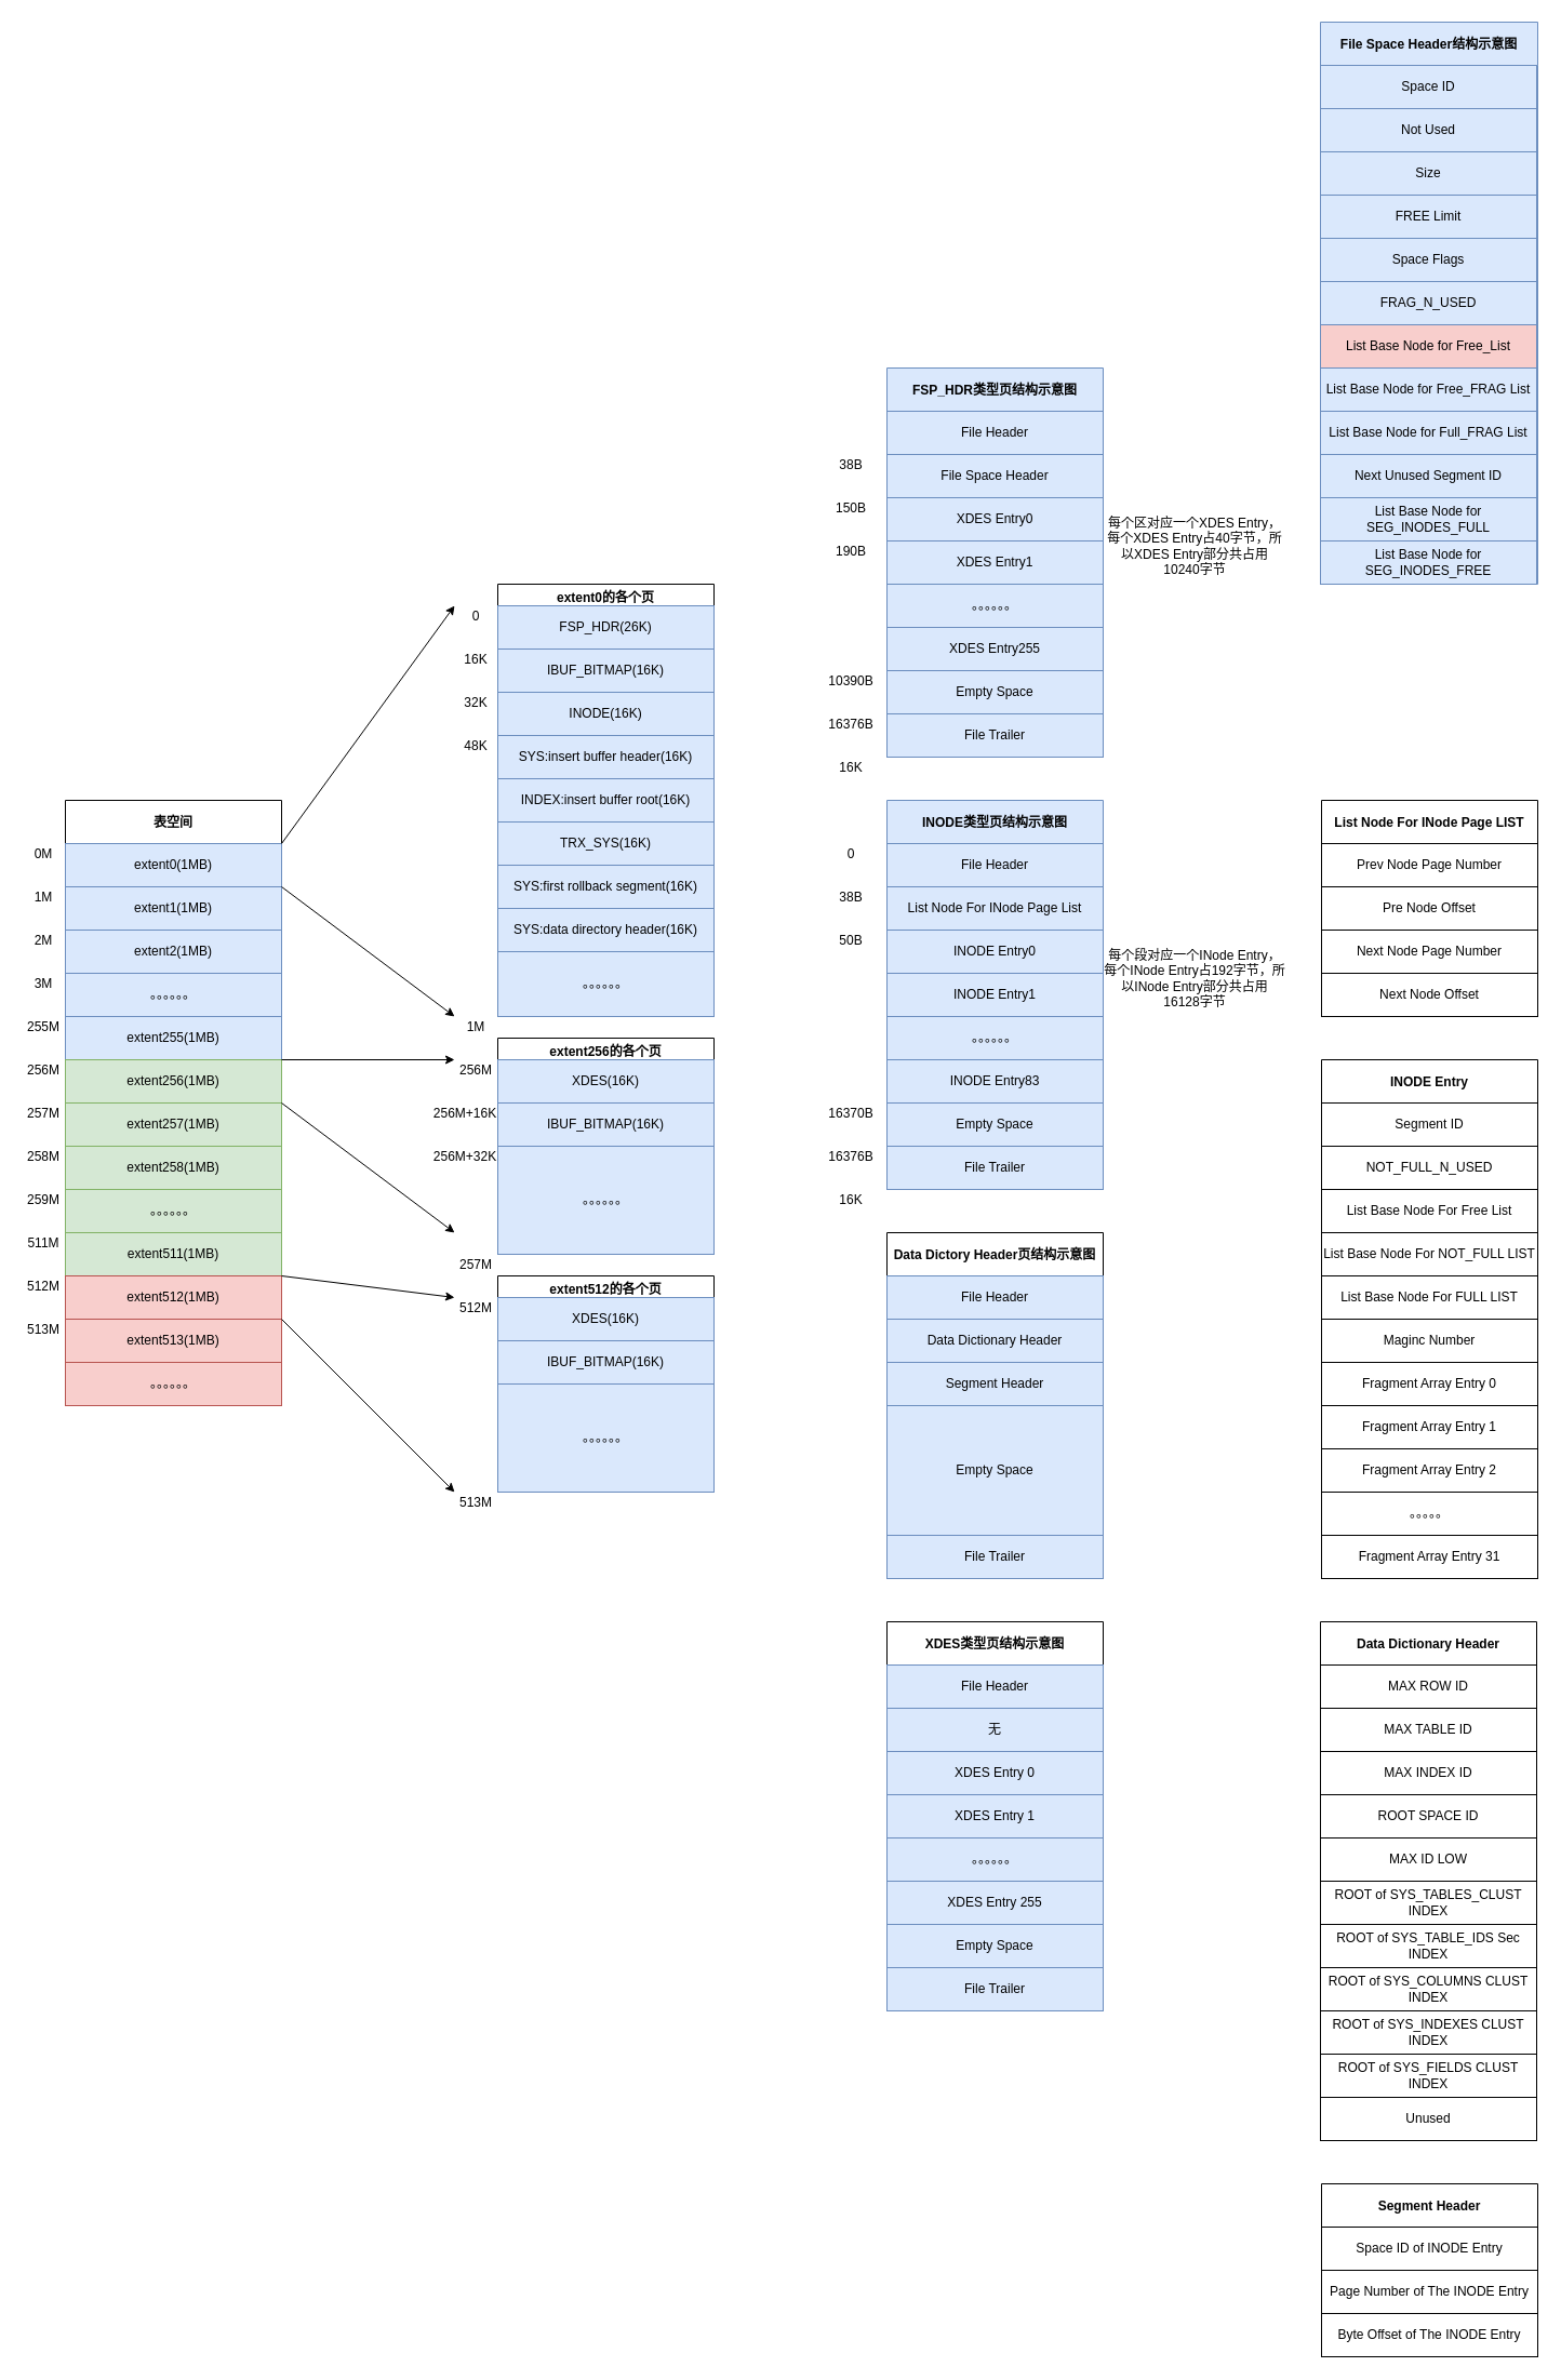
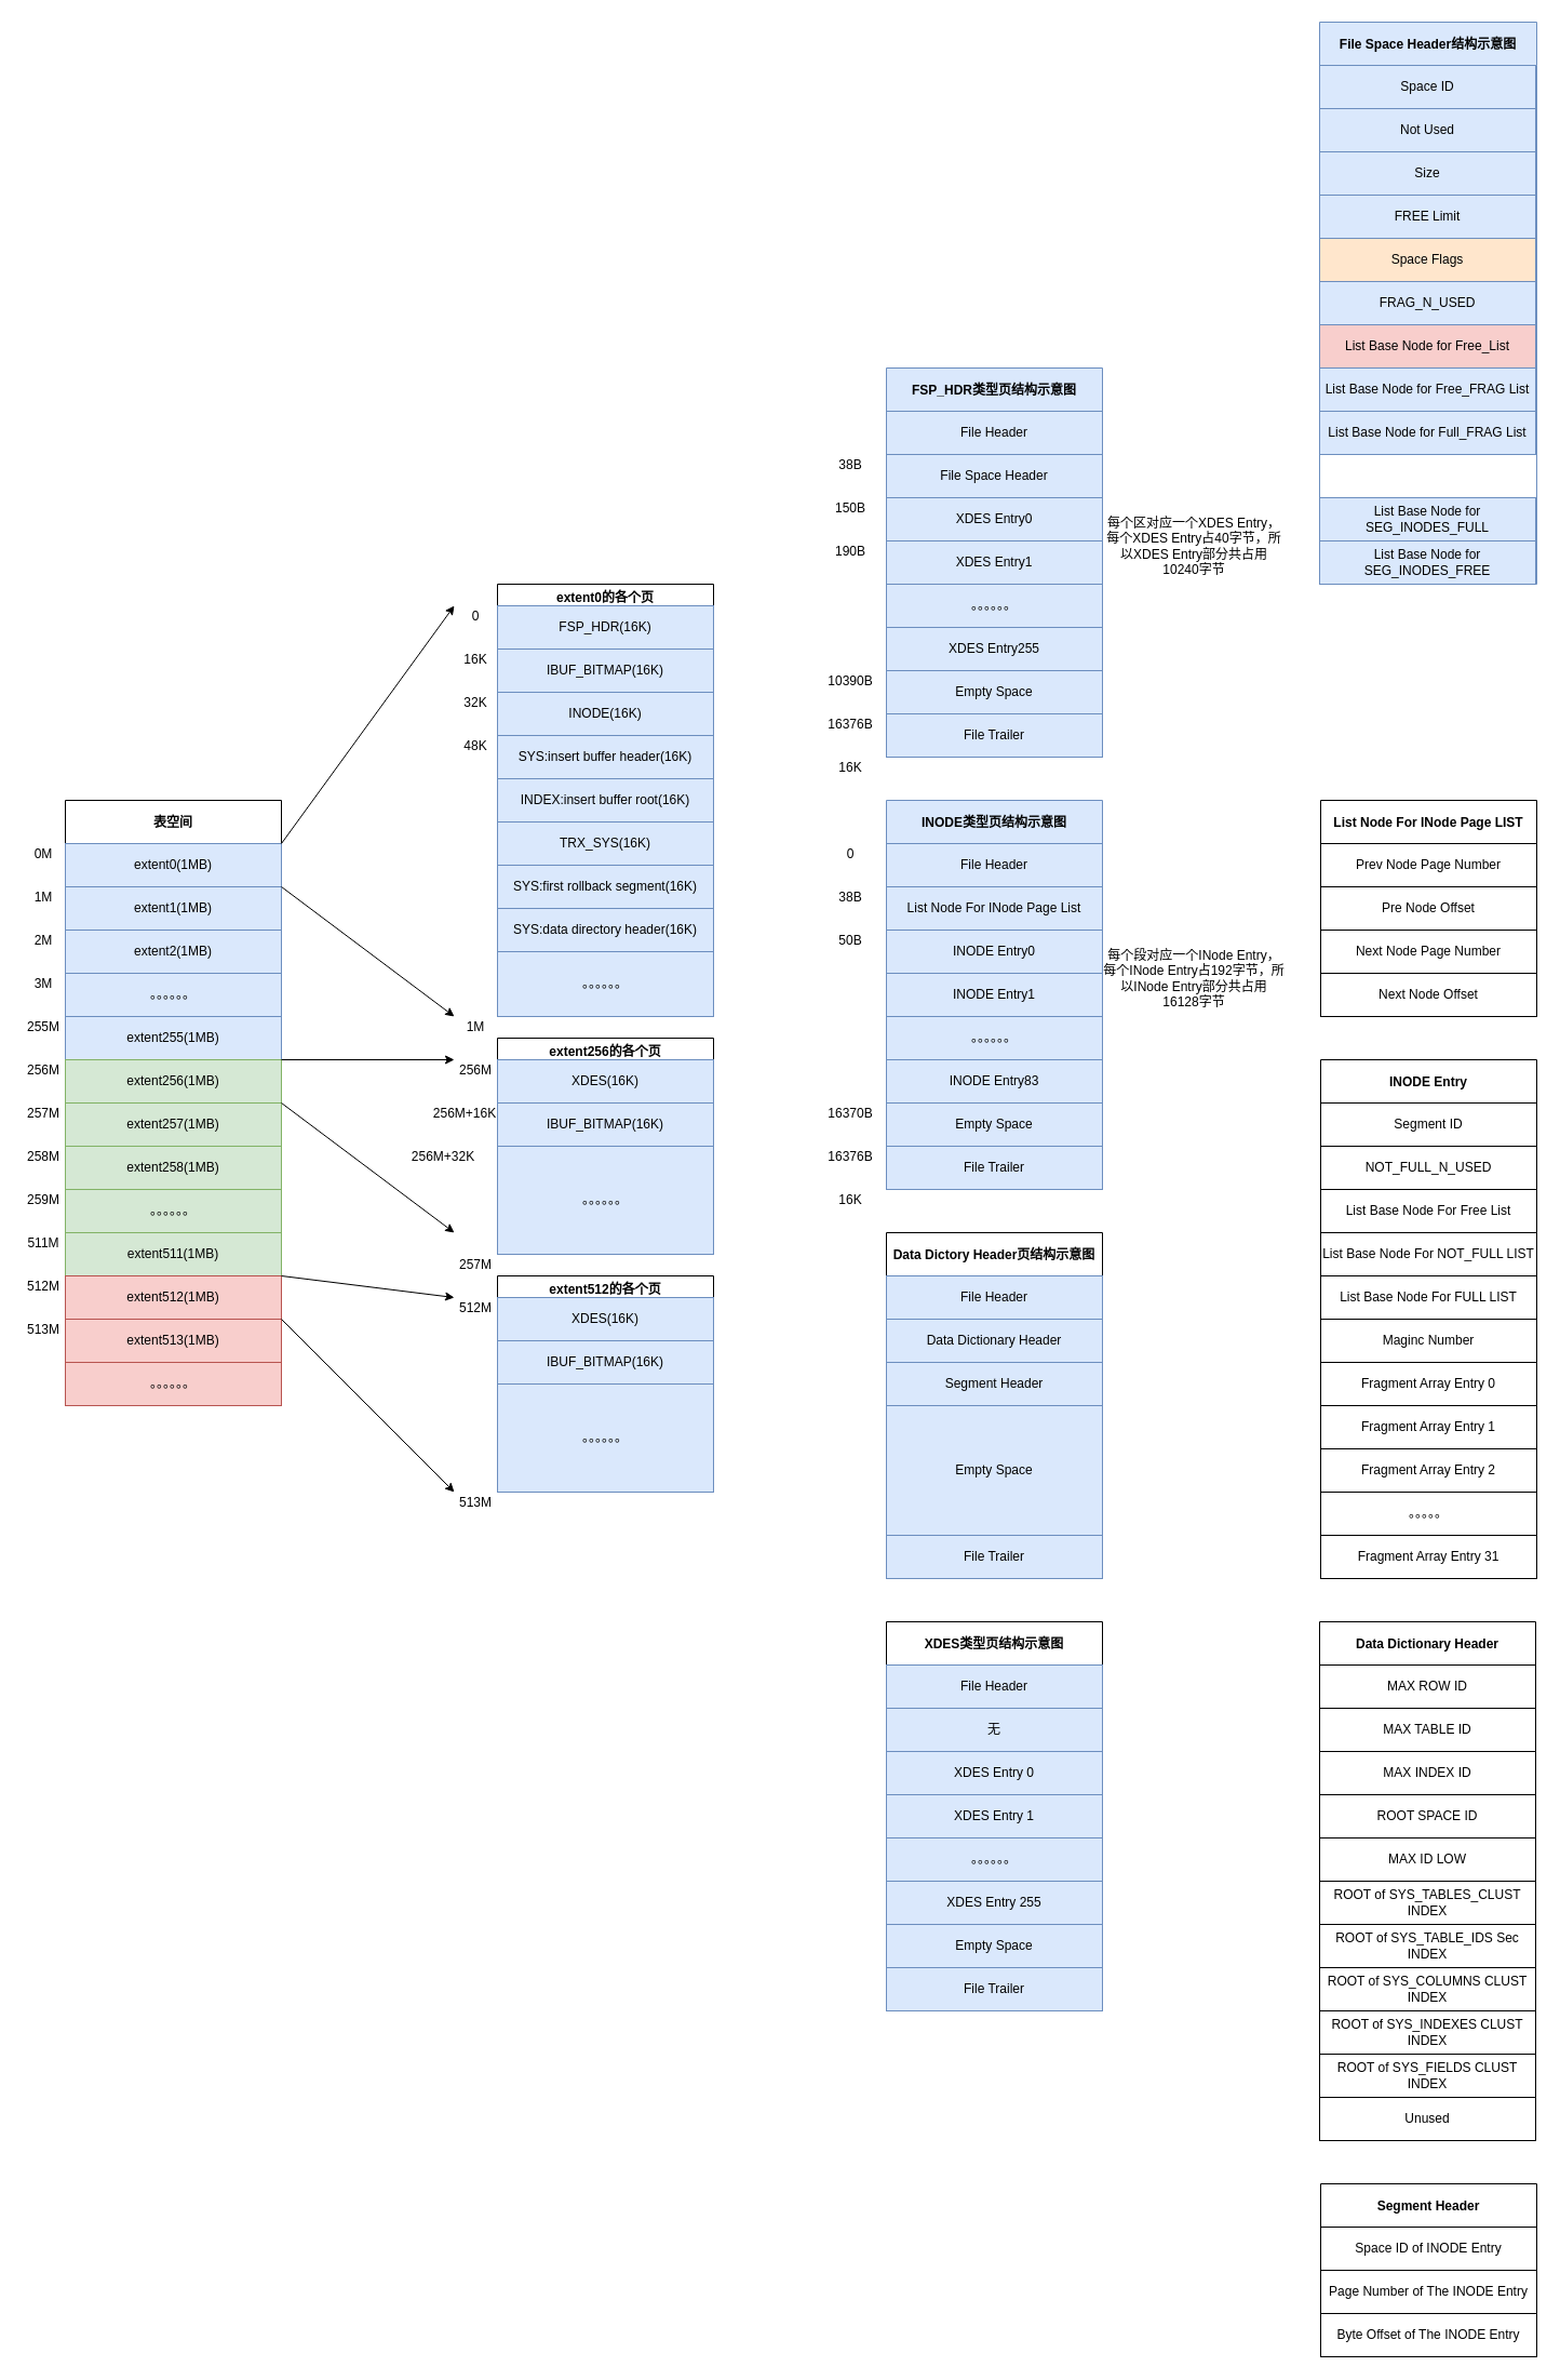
- <mxCell id="107" value="Space Flags" style="whiteSpace=wrap;html=1;fillColor=#dae8fc;strokeColor=#6c8ebf;" vertex="1" parent="102"><mxGeometry y="200" width="200" height="40" as="geometry" /></mxCell>
+ <mxCell id="107" value="Space Flags" style="whiteSpace=wrap;html=1;fillColor=#ffe6cc;strokeColor=#6c8ebf;" vertex="1" parent="102"><mxGeometry y="200" width="200" height="40" as="geometry" /></mxCell>
- <mxCell id="112" value="Next Unused Segment ID" style="whiteSpace=wrap;html=1;fillColor=#dae8fc;strokeColor=#6c8ebf;" vertex="1" parent="102"><mxGeometry y="400" width="200" height="40" as="geometry" /></mxCell>
- <mxCell id="30" value="FSP_HDR(26K)" style="whiteSpace=wrap;html=1;fillColor=#dae8fc;strokeColor=#6c8ebf;" vertex="1" parent="29"><mxGeometry y="20" width="200" height="40" as="geometry" /></mxCell>
+ <mxCell id="30" value="FSP_HDR(16K)" style="whiteSpace=wrap;html=1;fillColor=#dae8fc;strokeColor=#6c8ebf;" vertex="1" parent="29"><mxGeometry y="20" width="200" height="40" as="geometry" /></mxCell>
- <mxCell id="53" value="256M+32K" style="text;html=1;strokeColor=none;fillColor=none;align=center;verticalAlign=middle;whiteSpace=wrap;rounded=0;" vertex="1" parent="1"><mxGeometry x="410" y="1060" width="40" height="20" as="geometry" /></mxCell>
+ <mxCell id="53" value="256M+32K" style="text;html=1;strokeColor=none;fillColor=none;align=center;verticalAlign=middle;whiteSpace=wrap;rounded=0;" vertex="1" parent="1"><mxGeometry x="390" y="1060" width="40" height="20" as="geometry" /></mxCell>
